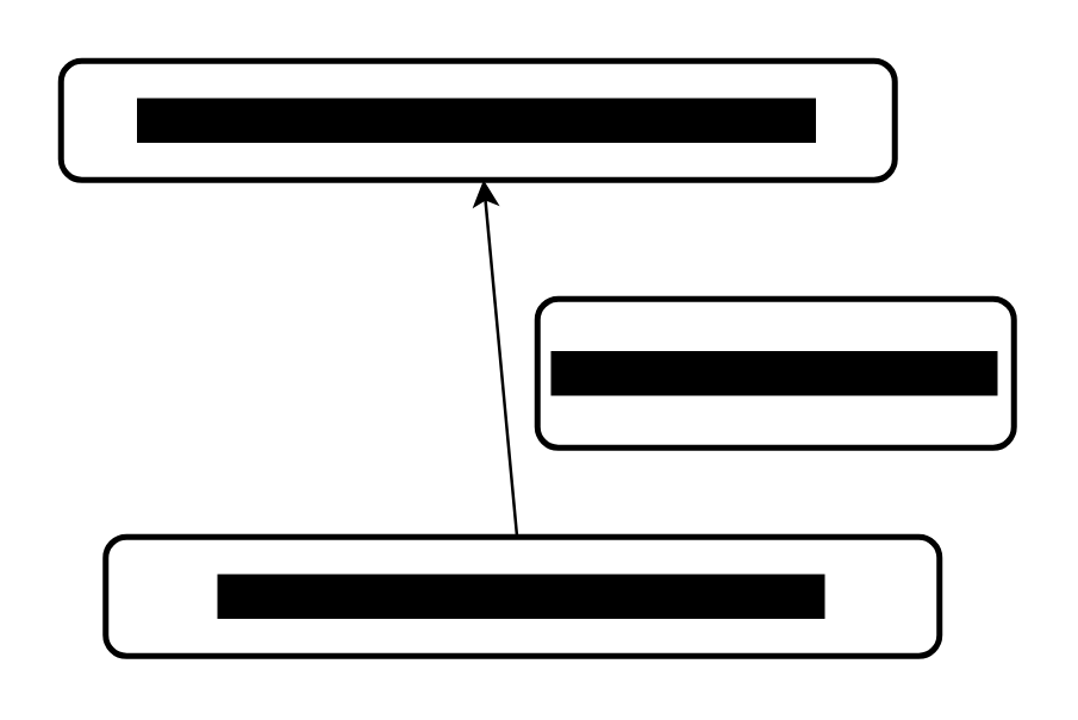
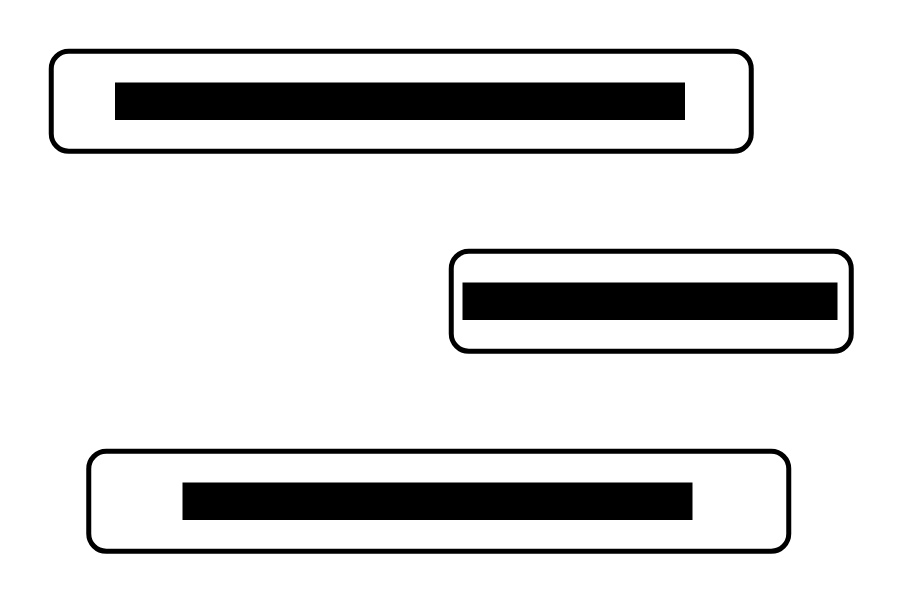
- <mxCell id="2" value="" style="edgeStyle=none;html=1;fontColor=#FFFFFF;" edge="1" parent="1" source="3" target="4"><mxGeometry relative="1" as="geometry" /></mxCell>
- <mxCell id="5" value="継承（extends）キーワード" style="rounded=1;whiteSpace=wrap;html=1;absoluteArcSize=1;arcSize=14;strokeWidth=2;labelBackgroundColor=#000000;" vertex="1" parent="1"><mxGeometry x="180" y="100" width="160" height="50" as="geometry" /></mxCell>
+ <mxCell id="5" value="継承（extends）キーワード" style="rounded=1;whiteSpace=wrap;html=1;absoluteArcSize=1;arcSize=14;strokeWidth=2;labelBackgroundColor=#000000;" vertex="1" parent="1"><mxGeometry x="180" y="100" width="160" height="40" as="geometry" /></mxCell>
